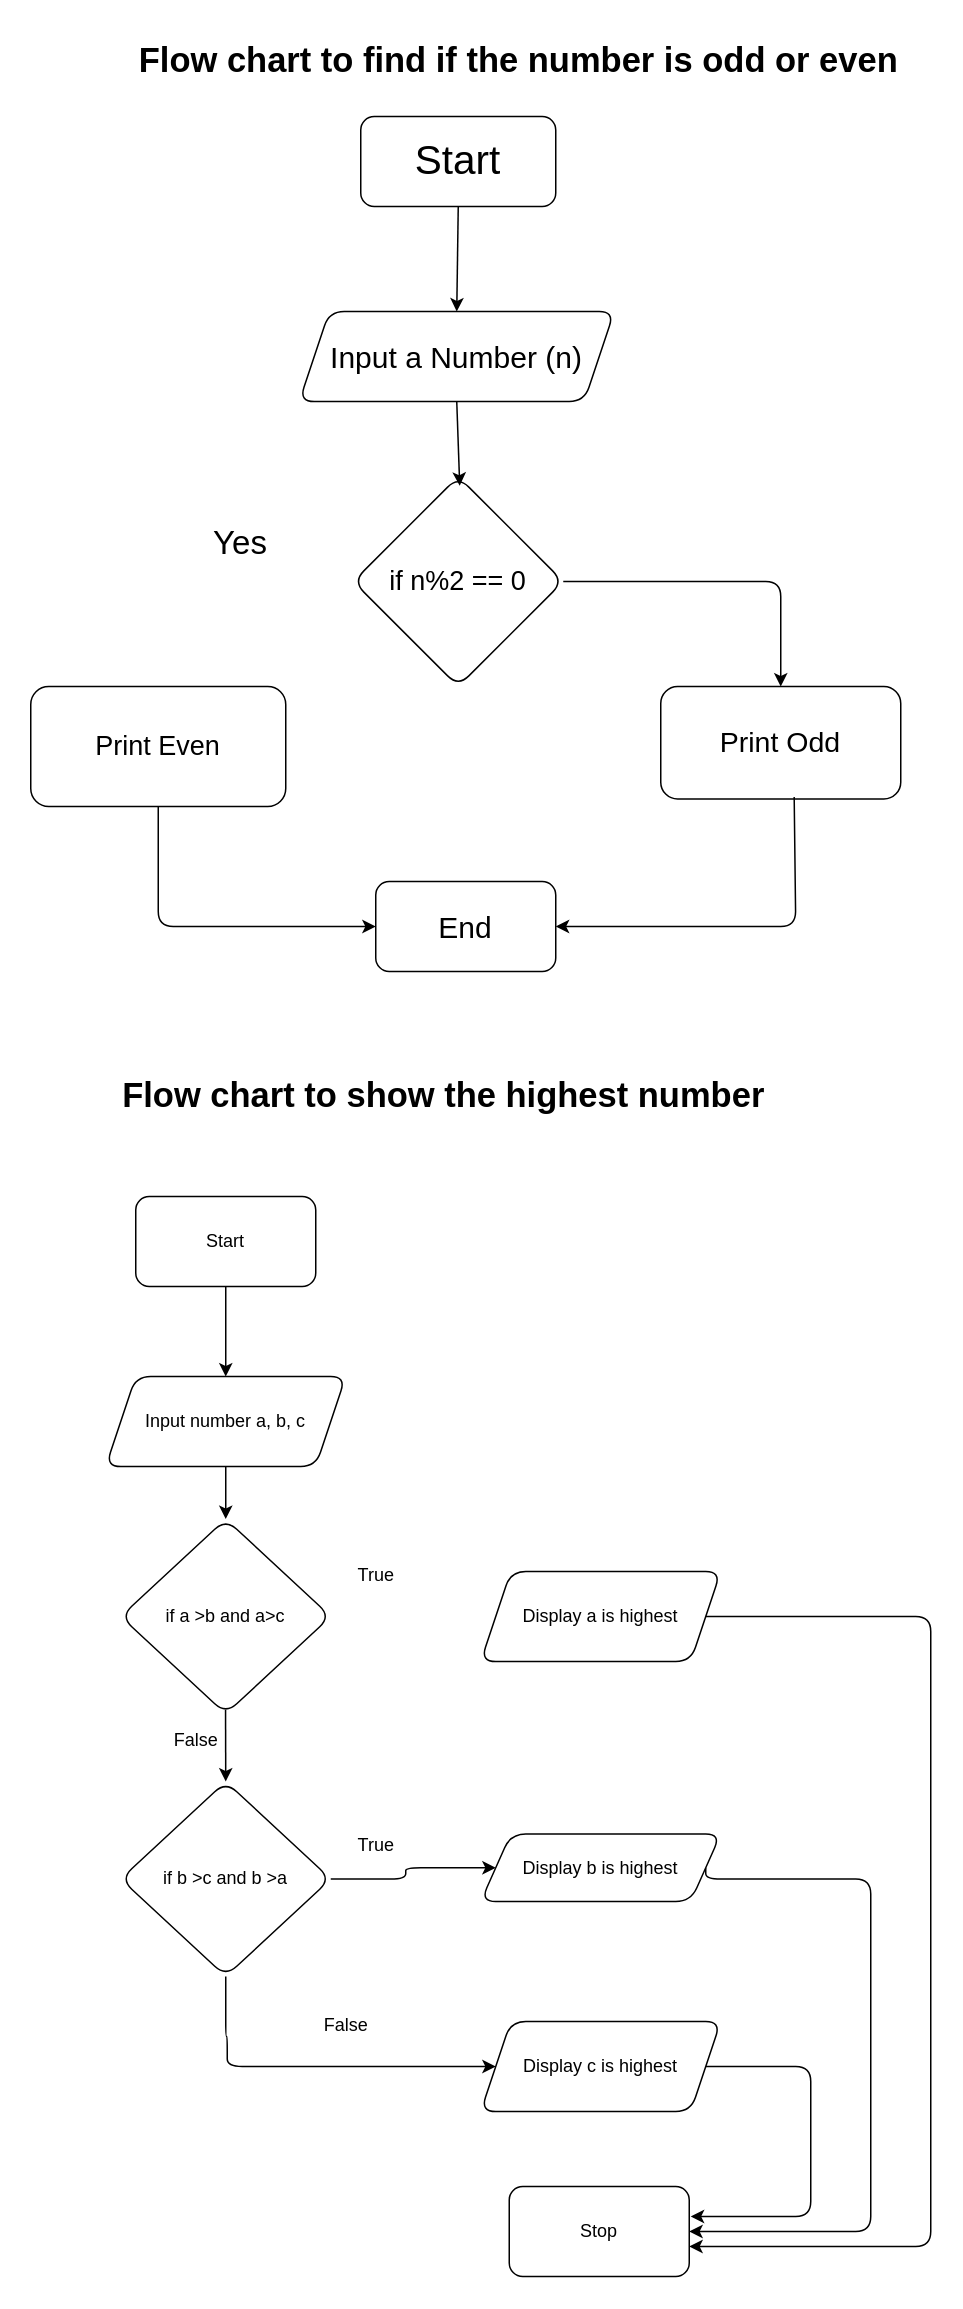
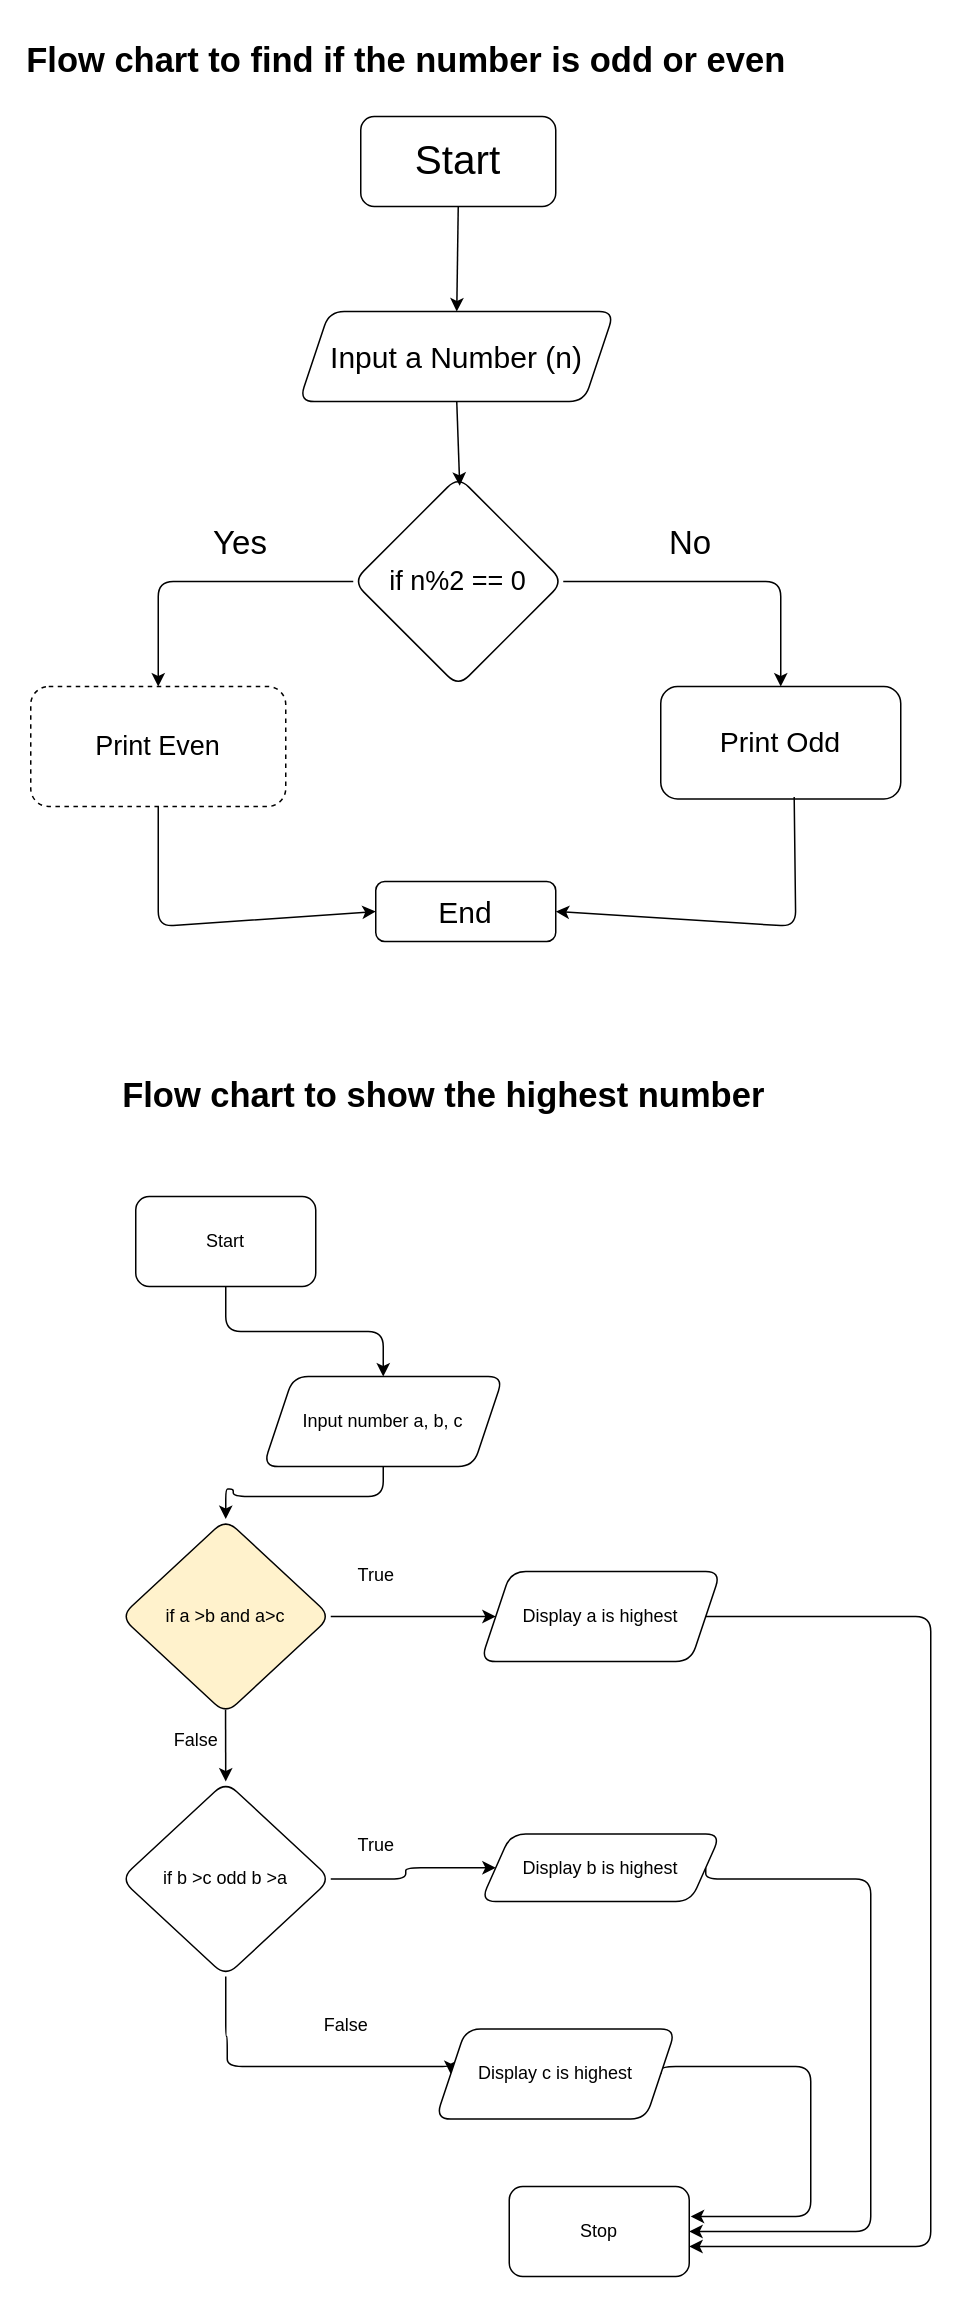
- <mxCell id="37" value="&lt;font style=&quot;font-size: 23px;&quot;&gt;&lt;b&gt;Flow chart to find if the number is odd or even&lt;/b&gt;&lt;/font&gt;" style="text;html=1;align=center;verticalAlign=middle;resizable=0;points=[];autosize=1;strokeColor=none;fillColor=none;" vertex="1" parent="1"><mxGeometry x="80" y="20" width="530" height="40" as="geometry" /></mxCell>
+ <mxCell id="37" value="&lt;font style=&quot;font-size: 23px;&quot;&gt;&lt;b&gt;Flow chart to find if the number is odd or even&lt;/b&gt;&lt;/font&gt;" style="text;html=1;align=center;verticalAlign=middle;resizable=0;points=[];autosize=1;strokeColor=none;fillColor=none;" vertex="1" parent="1"><mxGeometry x="5" y="20" width="530" height="40" as="geometry" /></mxCell>
+ <mxCell id="13" value="&lt;span style=&quot;font-size: 22px;&quot;&gt;No&lt;/span&gt;" style="text;html=1;align=center;verticalAlign=middle;whiteSpace=wrap;rounded=1;labelBackgroundColor=none;" parent="1" vertex="1"><mxGeometry x="430" y="347" width="60" height="30" as="geometry" /></mxCell>
+ <mxCell id="10" value="" style="endArrow=classic;html=1;rounded=1;exitX=0;exitY=0.5;exitDx=0;exitDy=0;entryX=0.5;entryY=0;entryDx=0;entryDy=0;labelBackgroundColor=none;fontColor=default;" parent="1" source="5" target="6" edge="1"><mxGeometry width="50" height="50" relative="1" as="geometry"><mxPoint x="300" y="487" as="sourcePoint" /><mxPoint x="350" y="437" as="targetPoint" /><Array as="points"><mxPoint x="105" y="387" /><mxPoint x="105" y="447" /></Array></mxGeometry></mxCell>
- <mxCell id="6" value="&lt;font style=&quot;font-size: 18px;&quot;&gt;Print Even&lt;/font&gt;" style="rounded=1;whiteSpace=wrap;html=1;labelBackgroundColor=none;" parent="1" vertex="1"><mxGeometry x="20" y="457" width="170" height="80" as="geometry" /></mxCell>
+ <mxCell id="6" value="&lt;font style=&quot;font-size: 18px;&quot;&gt;Print Even&lt;/font&gt;" style="rounded=1;whiteSpace=wrap;html=1;labelBackgroundColor=none;dashed=1;" parent="1" vertex="1"><mxGeometry x="20" y="457" width="170" height="80" as="geometry" /></mxCell>
- <mxCell id="8" value="&lt;font style=&quot;font-size: 20px;&quot;&gt;End&lt;/font&gt;" style="rounded=1;whiteSpace=wrap;html=1;labelBackgroundColor=none;" parent="1" vertex="1"><mxGeometry x="250" y="587" width="120" height="60" as="geometry" /></mxCell>
+ <mxCell id="8" value="&lt;font style=&quot;font-size: 20px;&quot;&gt;End&lt;/font&gt;" style="rounded=1;whiteSpace=wrap;html=1;labelBackgroundColor=none;" parent="1" vertex="1"><mxGeometry x="250" y="587" width="120" height="40" as="geometry" /></mxCell>
- <mxCell id="19" value="Input number a, b, c" style="shape=parallelogram;perimeter=parallelogramPerimeter;whiteSpace=wrap;html=1;fixedSize=1;rounded=1;" parent="1" vertex="1"><mxGeometry x="70" y="917" width="160" height="60" as="geometry" /></mxCell>
+ <mxCell id="19" value="Input number a, b, c" style="shape=parallelogram;perimeter=parallelogramPerimeter;whiteSpace=wrap;html=1;fixedSize=1;rounded=1;" parent="1" vertex="1"><mxGeometry x="175" y="917" width="160" height="60" as="geometry" /></mxCell>
- <mxCell id="21" value="if a &amp;gt;b and a&amp;gt;c" style="rhombus;whiteSpace=wrap;html=1;rounded=1;" parent="1" vertex="1"><mxGeometry x="80" y="1012" width="140" height="130" as="geometry" /></mxCell>
+ <mxCell id="21" value="if a &amp;gt;b and a&amp;gt;c" style="rhombus;whiteSpace=wrap;html=1;rounded=1;fillColor=#fff2cc;" parent="1" vertex="1"><mxGeometry x="80" y="1012" width="140" height="130" as="geometry" /></mxCell>
+ <mxCell id="20" value="" style="edgeStyle=orthogonalEdgeStyle;rounded=1;orthogonalLoop=1;jettySize=auto;html=1;" parent="1" source="21" target="25" edge="1"><mxGeometry relative="1" as="geometry" /></mxCell>
- <mxCell id="24" value="if b &amp;gt;c and b &amp;gt;a" style="rhombus;whiteSpace=wrap;html=1;rounded=1;" parent="1" vertex="1"><mxGeometry x="80" y="1187" width="140" height="130" as="geometry" /></mxCell>
+ <mxCell id="24" value="if b &amp;gt;c odd b &amp;gt;a" style="rhombus;whiteSpace=wrap;html=1;rounded=1;" parent="1" vertex="1"><mxGeometry x="80" y="1187" width="140" height="130" as="geometry" /></mxCell>
- <mxCell id="29" value="Display c is highest" style="shape=parallelogram;perimeter=parallelogramPerimeter;whiteSpace=wrap;html=1;fixedSize=1;rounded=1;" parent="1" vertex="1"><mxGeometry x="320" y="1347" width="160" height="60" as="geometry" /></mxCell>
+ <mxCell id="29" value="Display c is highest" style="shape=parallelogram;perimeter=parallelogramPerimeter;whiteSpace=wrap;html=1;fixedSize=1;rounded=1;" parent="1" vertex="1"><mxGeometry x="290" y="1352" width="160" height="60" as="geometry" /></mxCell>
